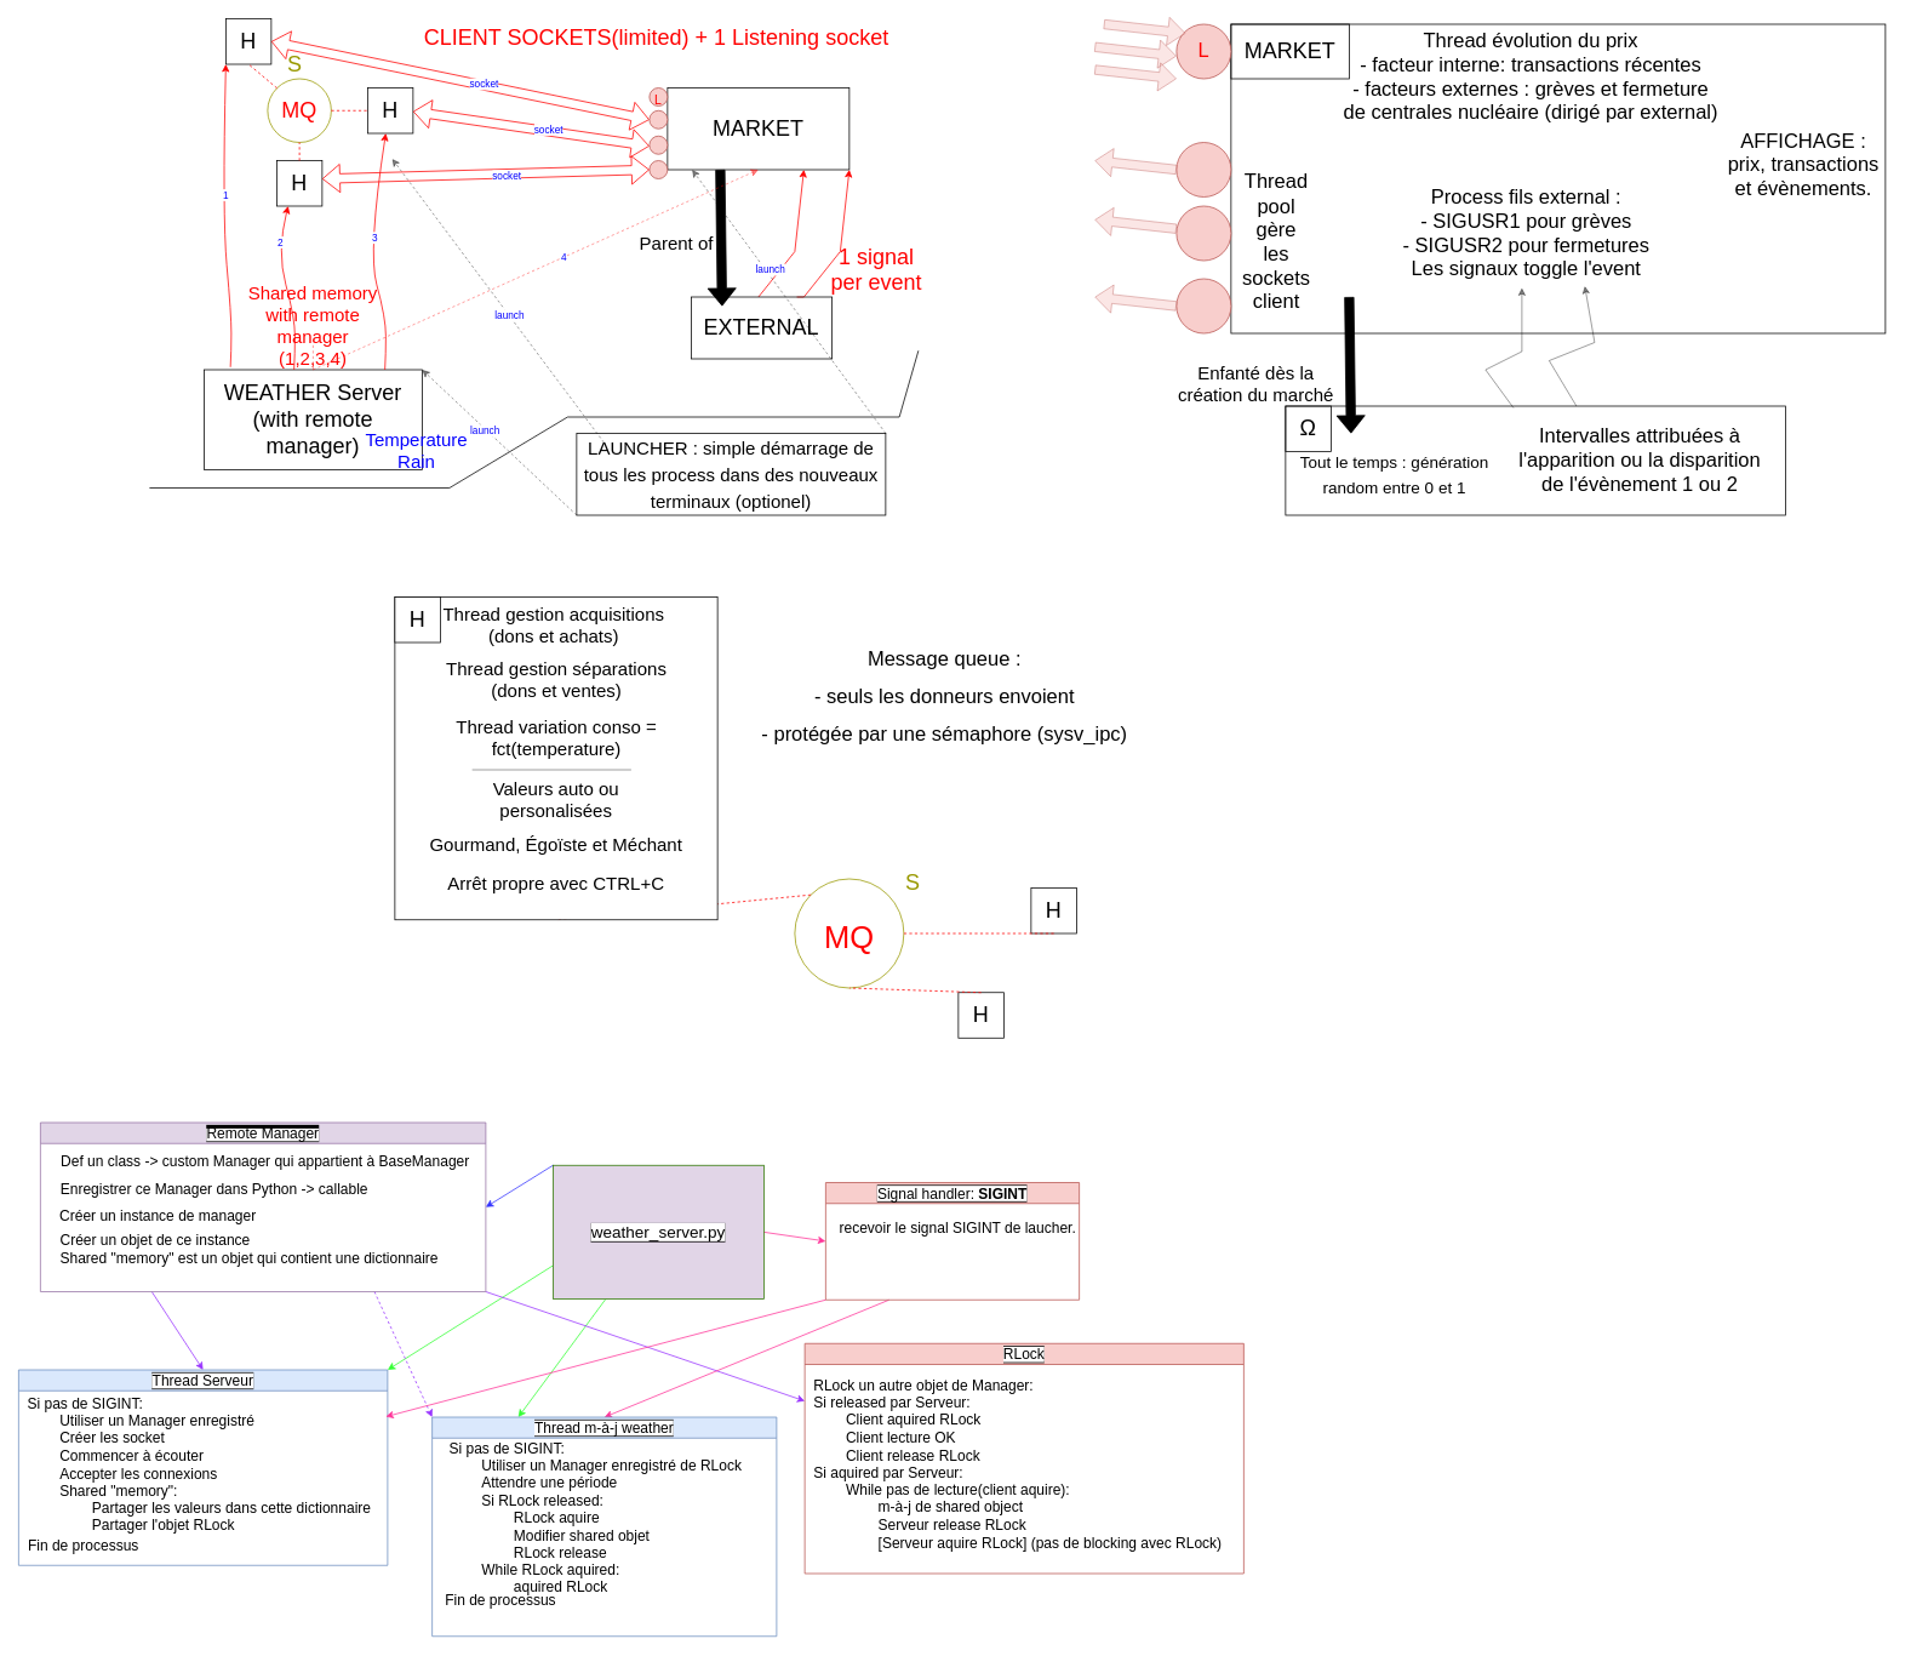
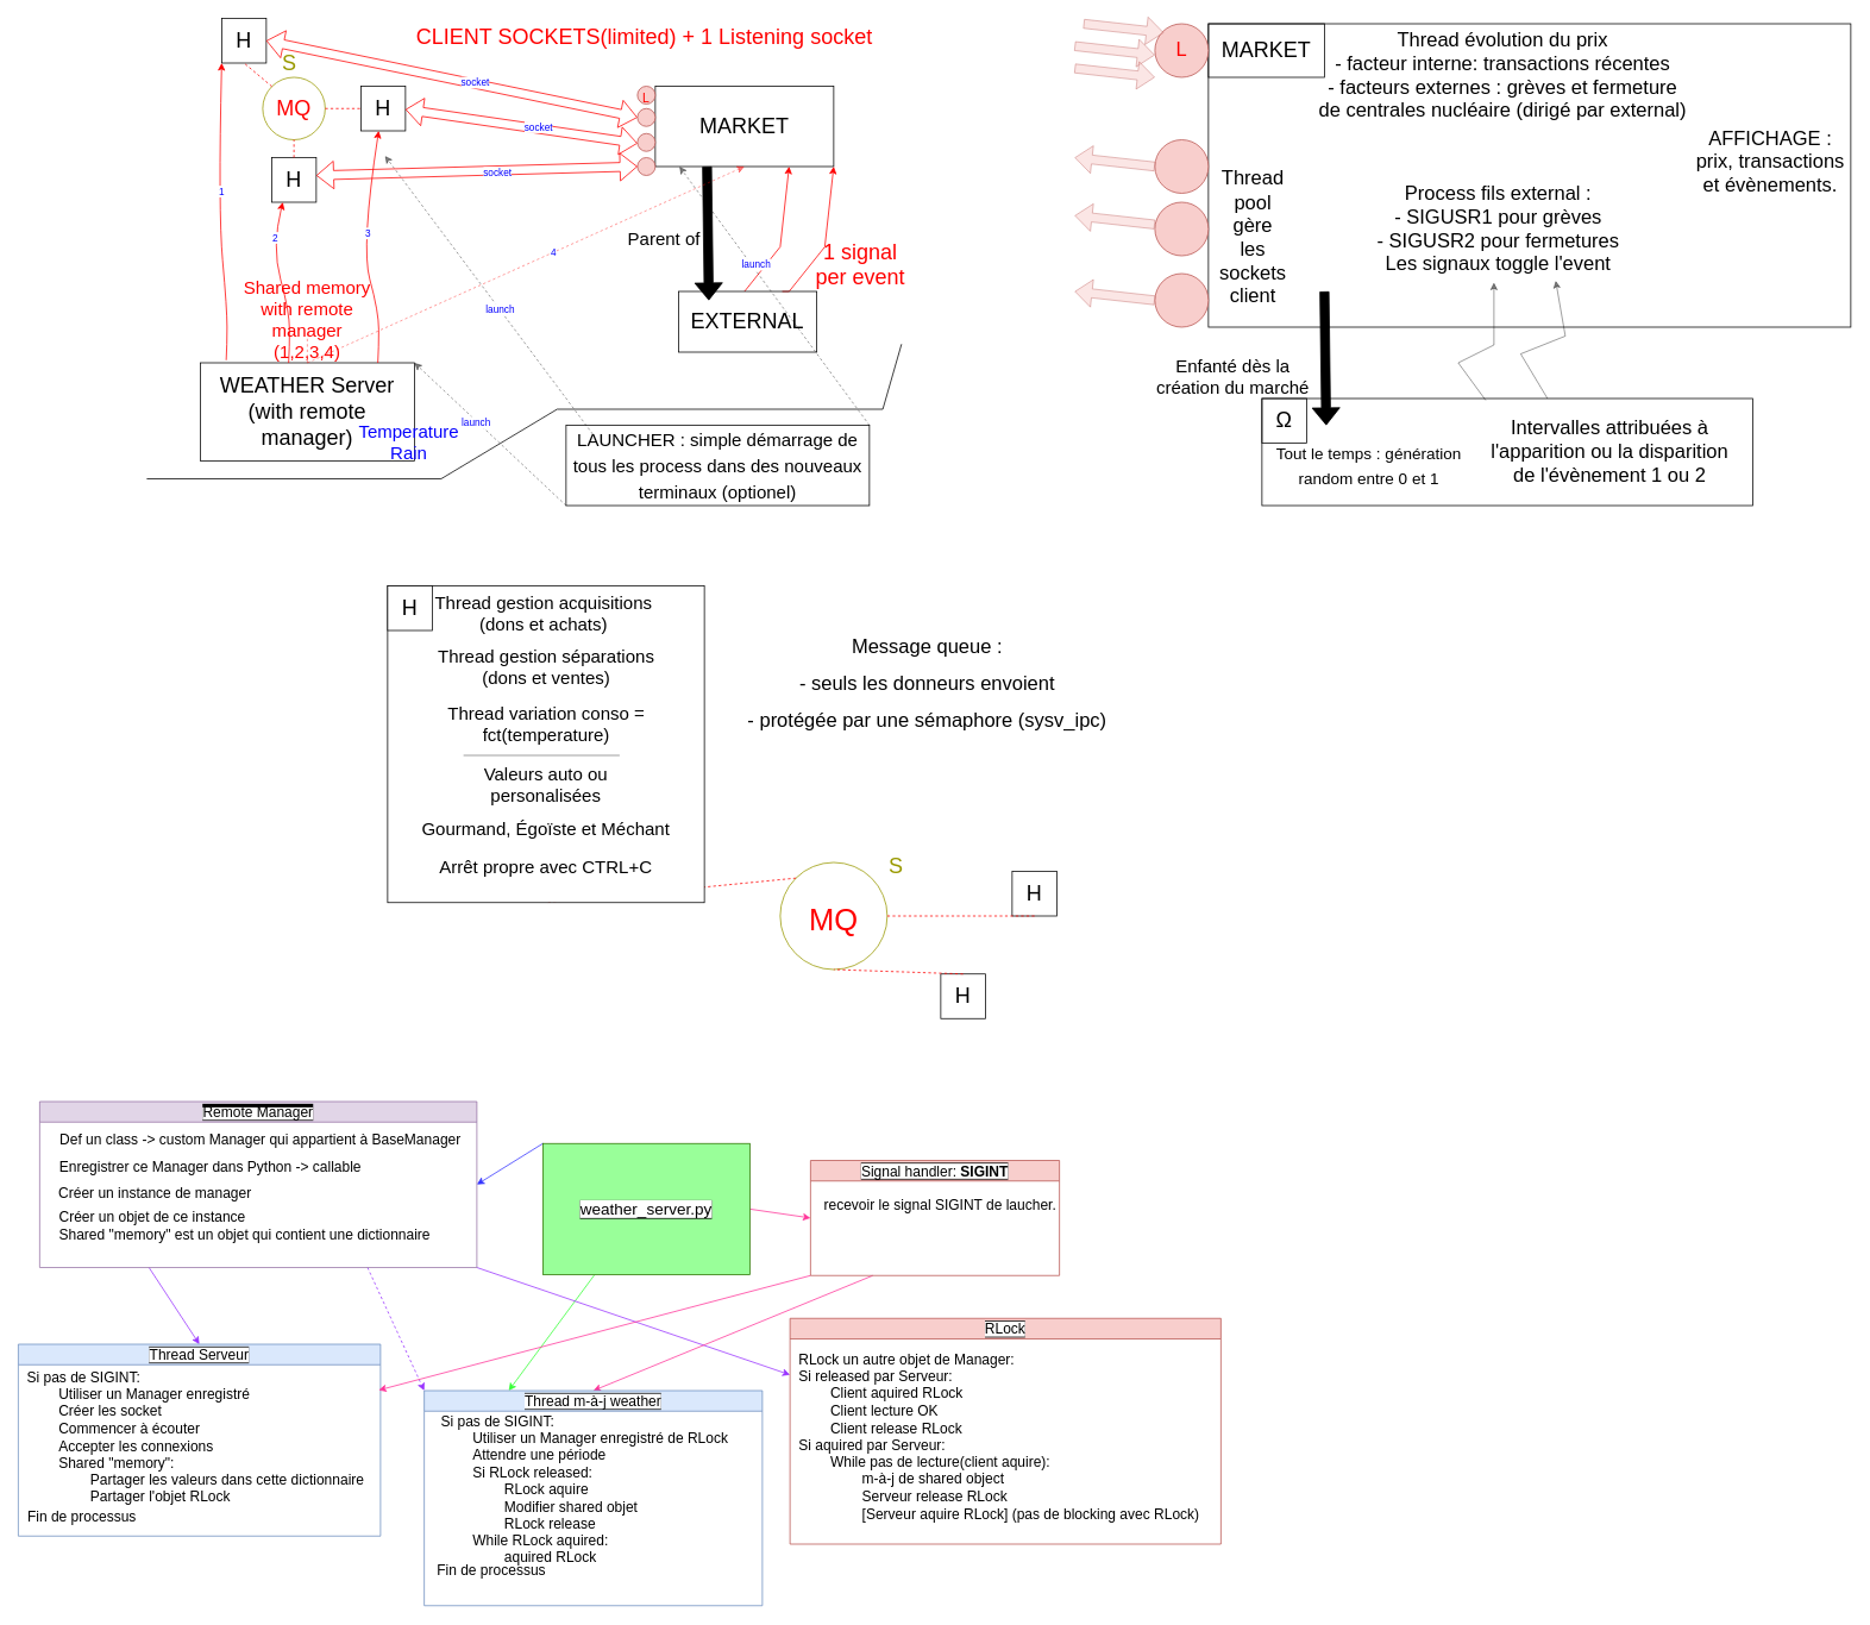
- <mxCell id="100" value="&lt;font style=&quot;background-color: rgb(255, 255, 255); font-size: 18px;&quot; color=&quot;#000000&quot;&gt;weather_server.py&lt;/font&gt;" style="rounded=0;whiteSpace=wrap;html=1;labelBackgroundColor=#000000;fillColor=#e1d5e7;fontColor=#ffffff;strokeColor=#2D7600;" vertex="1" parent="1"><mxGeometry x="608" y="1281" width="232" height="147" as="geometry" /></mxCell>
+ <mxCell id="100" value="&lt;font style=&quot;background-color: rgb(255, 255, 255); font-size: 18px;&quot; color=&quot;#000000&quot;&gt;weather_server.py&lt;/font&gt;" style="rounded=0;whiteSpace=wrap;html=1;labelBackgroundColor=#000000;fillColor=#99FF99;fontColor=#ffffff;strokeColor=#2D7600;" vertex="1" parent="1"><mxGeometry x="608" y="1281" width="232" height="147" as="geometry" /></mxCell>
- <mxCell id="97" style="edgeStyle=none;html=1;exitX=0;exitY=0.75;exitDx=0;exitDy=0;entryX=1;entryY=0;entryDx=0;entryDy=0;strokeColor=#33FF33;fontSize=16;fontColor=#000000;" edge="1" parent="1" source="100" target="109"><mxGeometry relative="1" as="geometry" /></mxCell>
